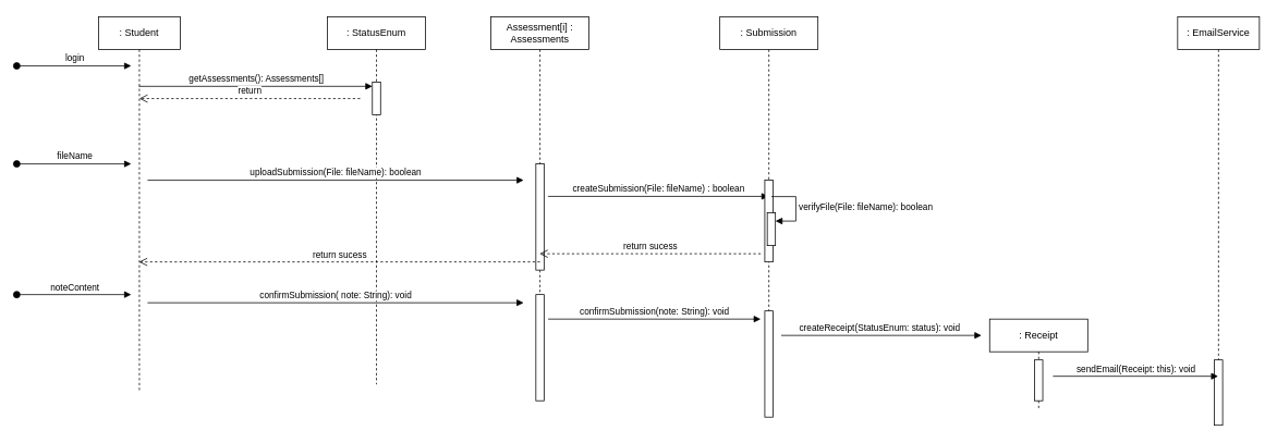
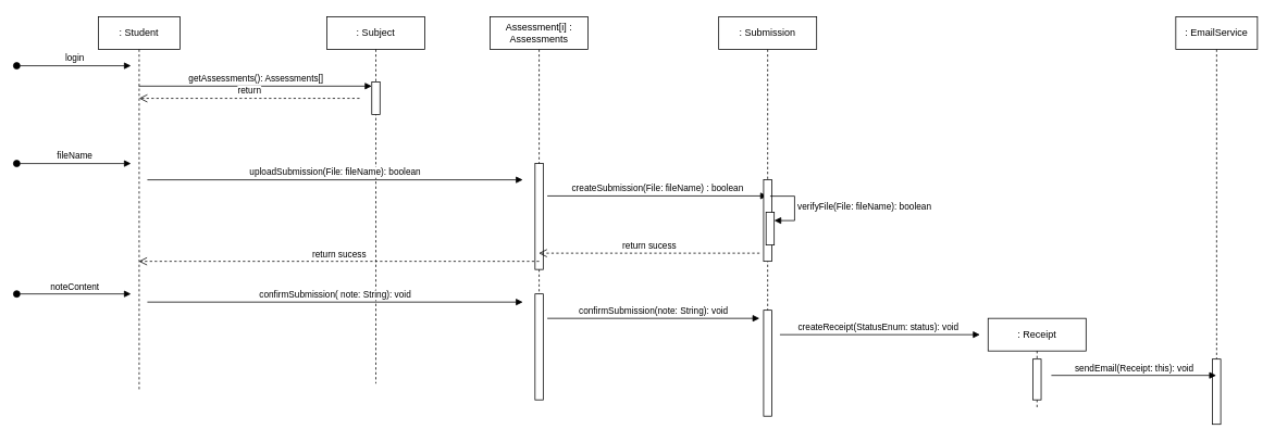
- <mxCell id="4" value=": StatusEnum" style="shape=umlLifeline;perimeter=lifelinePerimeter;whiteSpace=wrap;html=1;container=1;dropTarget=0;collapsible=0;recursiveResize=0;outlineConnect=0;portConstraint=eastwest;newEdgeStyle={&quot;curved&quot;:0,&quot;rounded&quot;:0};" vertex="1" parent="1"><mxGeometry x="400" y="20" width="120" height="450" as="geometry" /></mxCell>
+ <mxCell id="4" value=": Subject" style="shape=umlLifeline;perimeter=lifelinePerimeter;whiteSpace=wrap;html=1;container=1;dropTarget=0;collapsible=0;recursiveResize=0;outlineConnect=0;portConstraint=eastwest;newEdgeStyle={&quot;curved&quot;:0,&quot;rounded&quot;:0};" vertex="1" parent="1"><mxGeometry x="400" y="20" width="120" height="450" as="geometry" /></mxCell>
